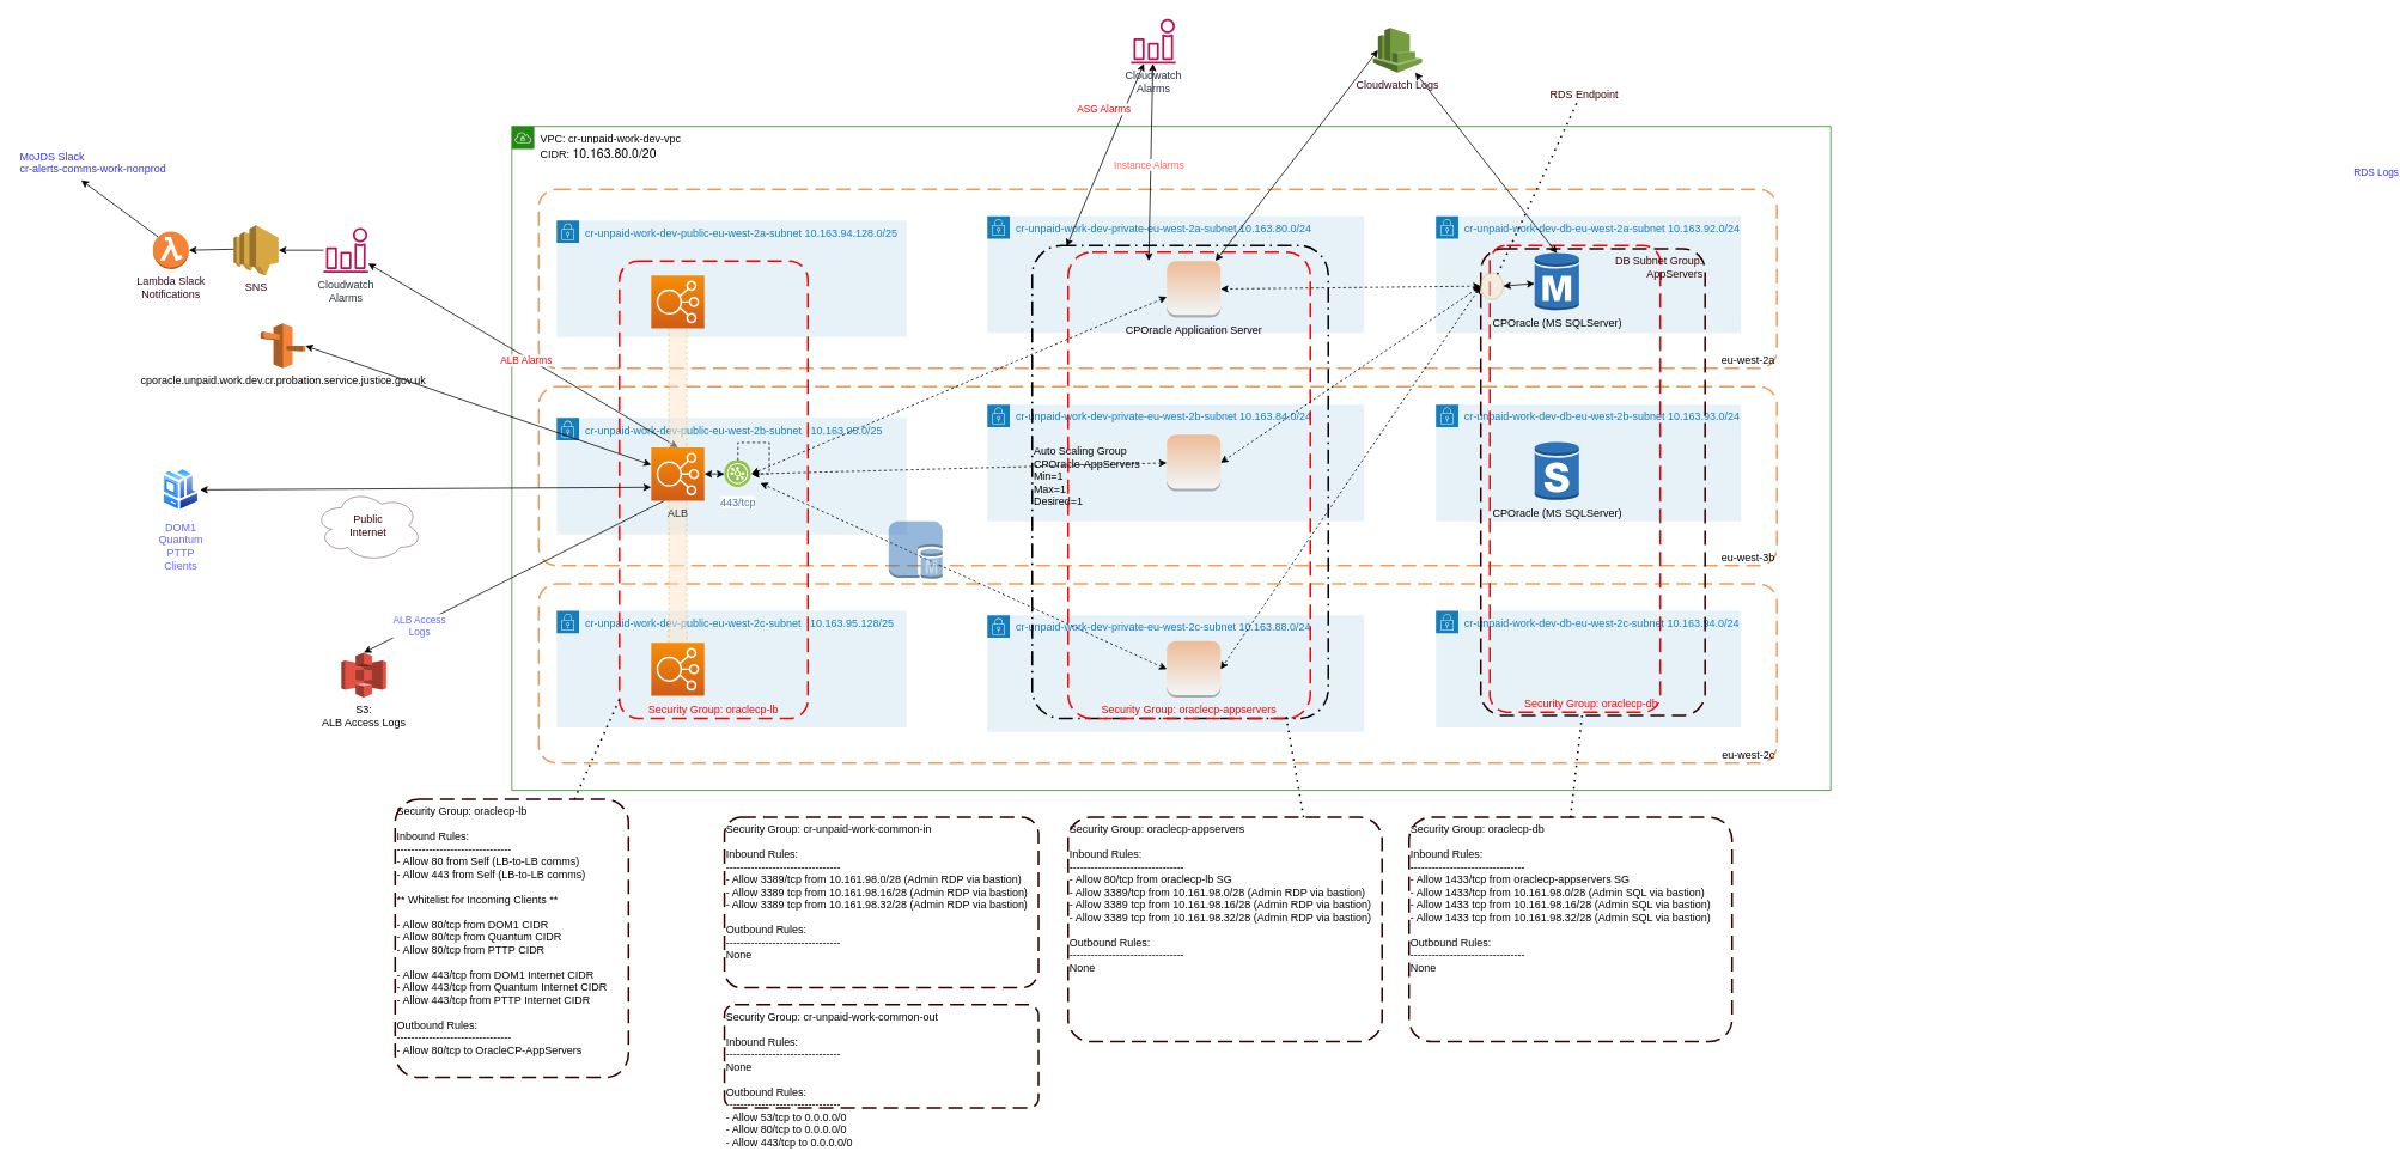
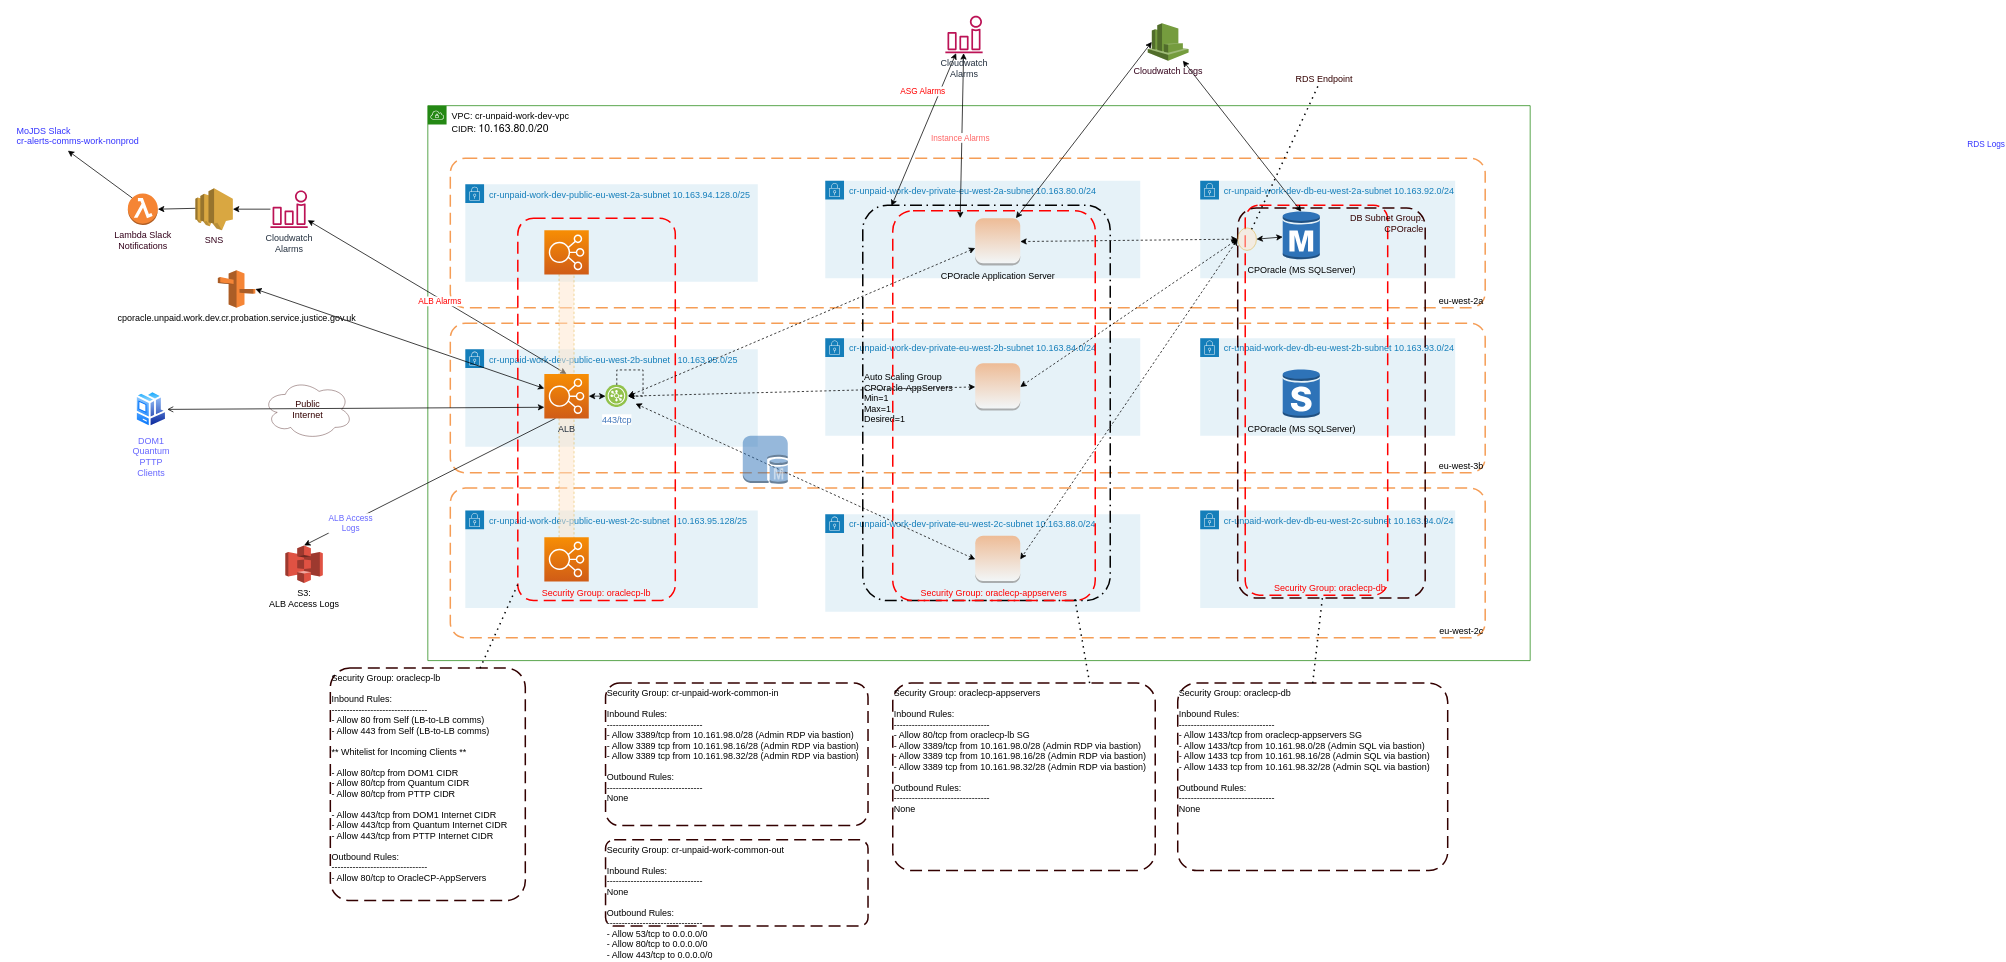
- <mxCell id="25" value="DB Subnet Group:&#10;AppServers" style="rounded=1;arcSize=10;dashed=1;fillColor=none;gradientColor=none;dashPattern=8 4;strokeWidth=2;verticalAlign=top;align=right;strokeColor=#330000;fontColor=#330000;" parent="1" vertex="1"><mxGeometry x="1650" y="276.38" width="250" height="520" as="geometry" /></mxCell>
+ <mxCell id="25" value="DB Subnet Group:&#10;CPOracle" style="rounded=1;arcSize=10;dashed=1;fillColor=none;gradientColor=none;dashPattern=8 4;strokeWidth=2;verticalAlign=top;align=right;strokeColor=#330000;fontColor=#330000;" parent="1" vertex="1"><mxGeometry x="1650" y="276.38" width="250" height="520" as="geometry" /></mxCell>
- <mxCell id="75" value="" style="endArrow=classic;startArrow=classic;html=1;fontColor=#FF0000;entryX=1;entryY=0.5;entryDx=0;entryDy=0;exitX=0;exitY=0.75;exitDx=0;exitDy=0;exitPerimeter=0;" parent="1" target="26" edge="1" source="71"><mxGeometry width="50" height="50" relative="1" as="geometry"><mxPoint x="1010" y="520" as="sourcePoint" /><mxPoint x="850" y="524.25" as="targetPoint" /></mxGeometry></mxCell>
+ <mxCell id="75" value="" style="endArrow=open;startArrow=classic;html=1;fontColor=#FF0000;entryX=1;entryY=0.5;entryDx=0;entryDy=0;exitX=0;exitY=0.75;exitDx=0;exitDy=0;exitPerimeter=0;" parent="1" target="26" edge="1" source="71"><mxGeometry width="50" height="50" relative="1" as="geometry"><mxPoint x="1010" y="520" as="sourcePoint" /><mxPoint x="850" y="524.25" as="targetPoint" /></mxGeometry></mxCell>
- <mxCell id="74" value="Public &lt;br&gt;Internet" style="ellipse;shape=cloud;whiteSpace=wrap;html=1;strokeColor=#330000;gradientColor=#ffffff;fontColor=#330000;opacity=50;align=center;" vertex="1" parent="1"><mxGeometry x="350" y="545" width="120" height="80" as="geometry" /></mxCell>
+ <mxCell id="74" value="Public &lt;br&gt;Internet" style="ellipse;shape=cloud;whiteSpace=wrap;html=1;strokeColor=#330000;gradientColor=#ffffff;fontColor=#330000;opacity=50;align=center;" vertex="1" parent="1"><mxGeometry x="350" y="505" width="120" height="80" as="geometry" /></mxCell>
